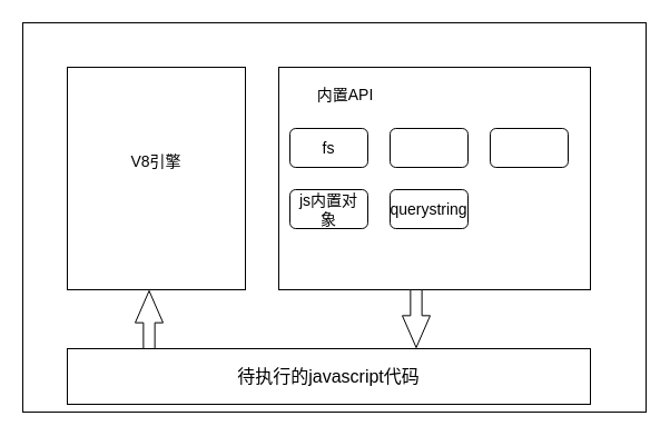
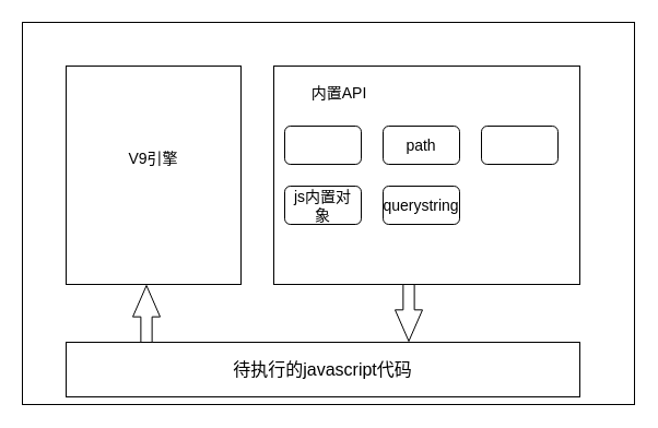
- <mxCell id="13" value="fs" style="text;html=1;strokeColor=none;fillColor=none;align=center;verticalAlign=middle;whiteSpace=wrap;rounded=0;fontSize=14;" vertex="1" parent="1"><mxGeometry x="265" y="117.5" width="60" height="30" as="geometry" /></mxCell>
+ <mxCell id="14" value="path" style="text;html=1;strokeColor=none;fillColor=none;align=center;verticalAlign=middle;whiteSpace=wrap;rounded=0;fontSize=14;" vertex="1" parent="1"><mxGeometry x="355" y="117.5" width="60" height="30" as="geometry" /></mxCell>
- <mxCell id="6" value="V8引擎" style="text;html=1;strokeColor=none;fillColor=none;align=center;verticalAlign=middle;whiteSpace=wrap;rounded=0;fontSize=14;" vertex="1" parent="1"><mxGeometry x="110" y="130" width="60" height="30" as="geometry" /></mxCell>
+ <mxCell id="6" value="V9引擎" style="text;html=1;strokeColor=none;fillColor=none;align=center;verticalAlign=middle;whiteSpace=wrap;rounded=0;fontSize=14;" vertex="1" parent="1"><mxGeometry x="110" y="130" width="60" height="30" as="geometry" /></mxCell>
